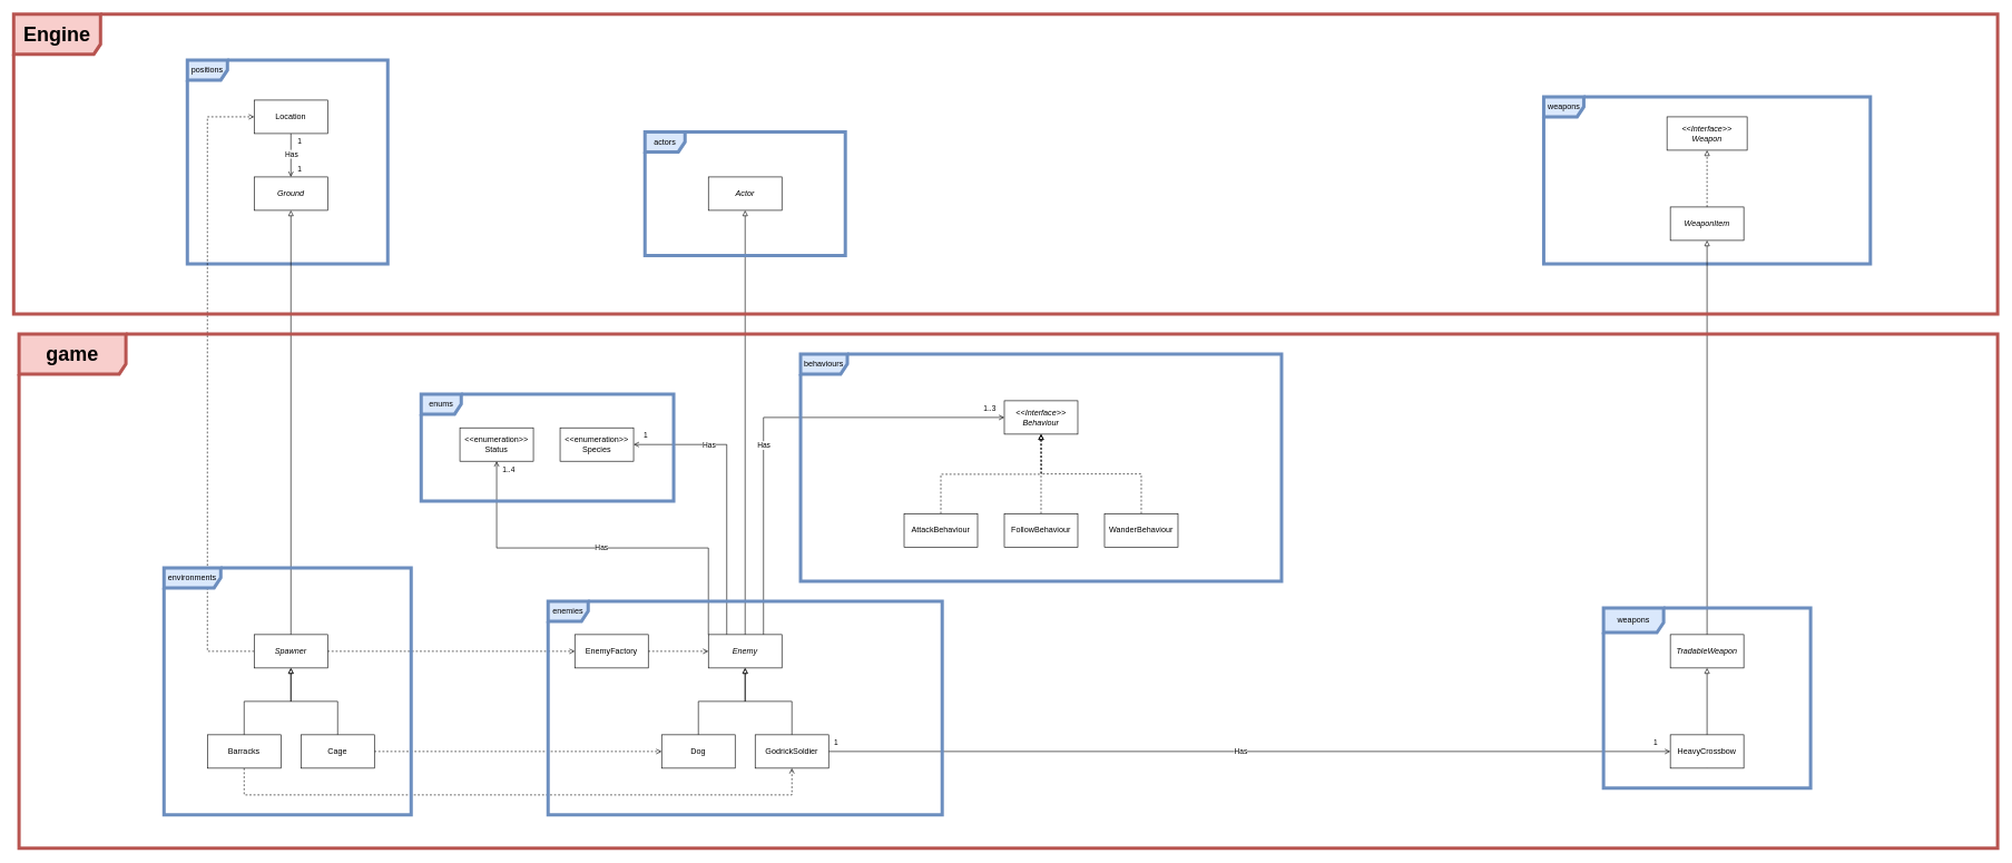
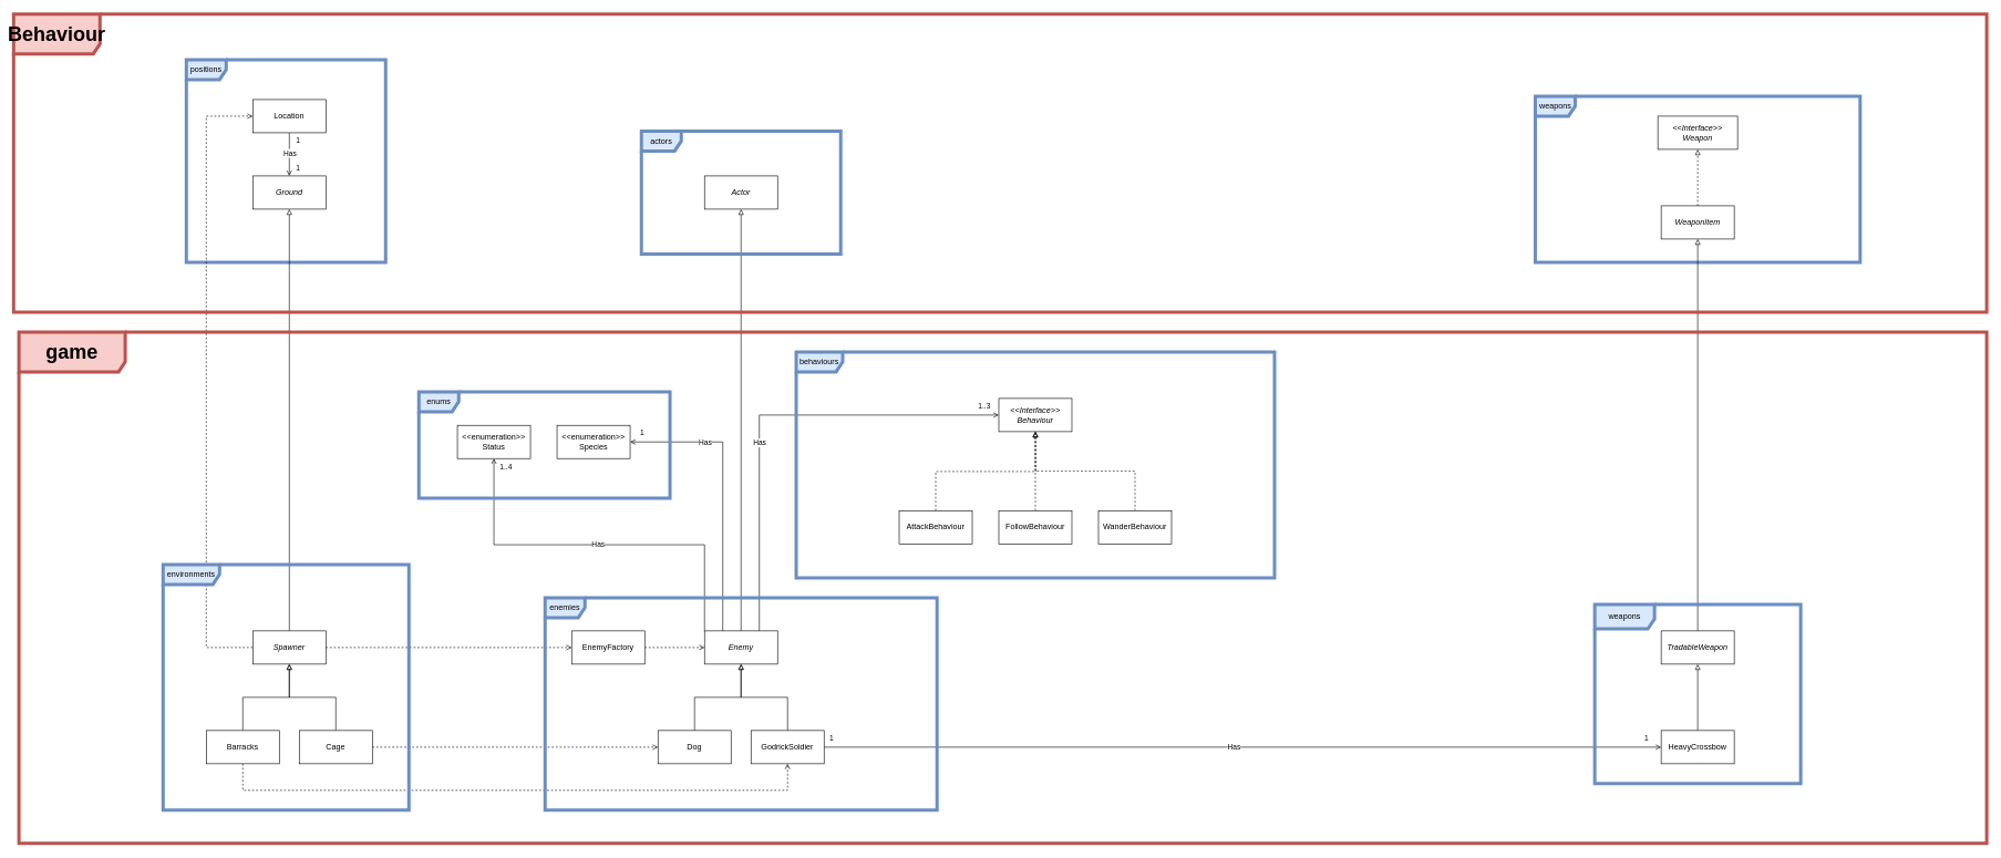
- <mxCell id="66" value="&lt;b&gt;&lt;font style=&quot;font-size: 30px;&quot;&gt;Engine&lt;/font&gt;&lt;/b&gt;" style="shape=umlFrame;whiteSpace=wrap;html=1;pointerEvents=0;strokeWidth=5;fillColor=#f8cecc;strokeColor=#b85450;width=130;height=60;" vertex="1" parent="1"><mxGeometry x="20" y="20.25" width="2970" height="448.75" as="geometry" /></mxCell>
+ <mxCell id="66" value="&lt;b&gt;&lt;font style=&quot;font-size: 30px;&quot;&gt;Behaviour&lt;/font&gt;&lt;/b&gt;" style="shape=umlFrame;whiteSpace=wrap;html=1;pointerEvents=0;strokeWidth=5;fillColor=#f8cecc;strokeColor=#b85450;width=130;height=60;" vertex="1" parent="1"><mxGeometry x="20" y="20.25" width="2970" height="448.75" as="geometry" /></mxCell>
